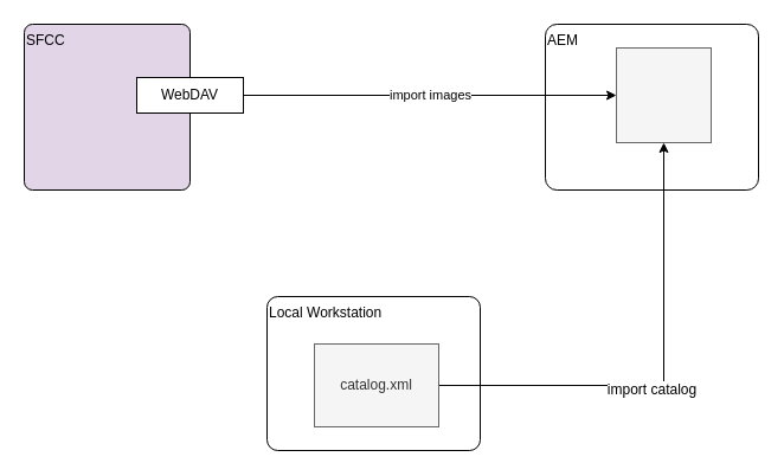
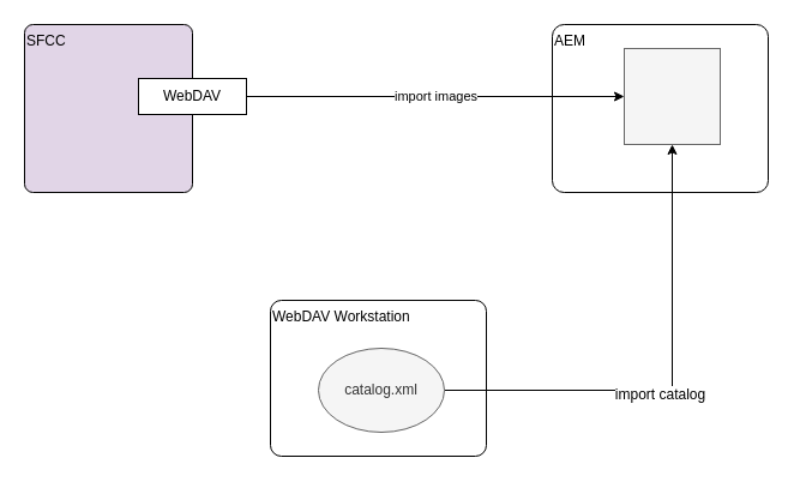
- <mxCell id="4" value="Local Workstation" style="rounded=1;whiteSpace=wrap;html=1;align=left;verticalAlign=top;arcSize=7;" vertex="1" parent="1"><mxGeometry x="225" y="250" width="180" height="130" as="geometry" /></mxCell>
+ <mxCell id="4" value="WebDAV Workstation" style="rounded=1;whiteSpace=wrap;html=1;align=left;verticalAlign=top;arcSize=7;" vertex="1" parent="1"><mxGeometry x="225" y="250" width="180" height="130" as="geometry" /></mxCell>
- <mxCell id="9" value="catalog.xml" style="rounded=0;whiteSpace=wrap;html=1;fillColor=#f5f5f5;strokeColor=#666666;fontColor=#333333;" vertex="1" parent="1"><mxGeometry x="265" y="290" width="105" height="70" as="geometry" /></mxCell>
+ <mxCell id="9" value="catalog.xml" style="ellipse;whiteSpace=wrap;html=1;fillColor=#f5f5f5;strokeColor=#666666;fontColor=#333333;" vertex="1" parent="1"><mxGeometry x="265" y="290" width="105" height="70" as="geometry" /></mxCell>
